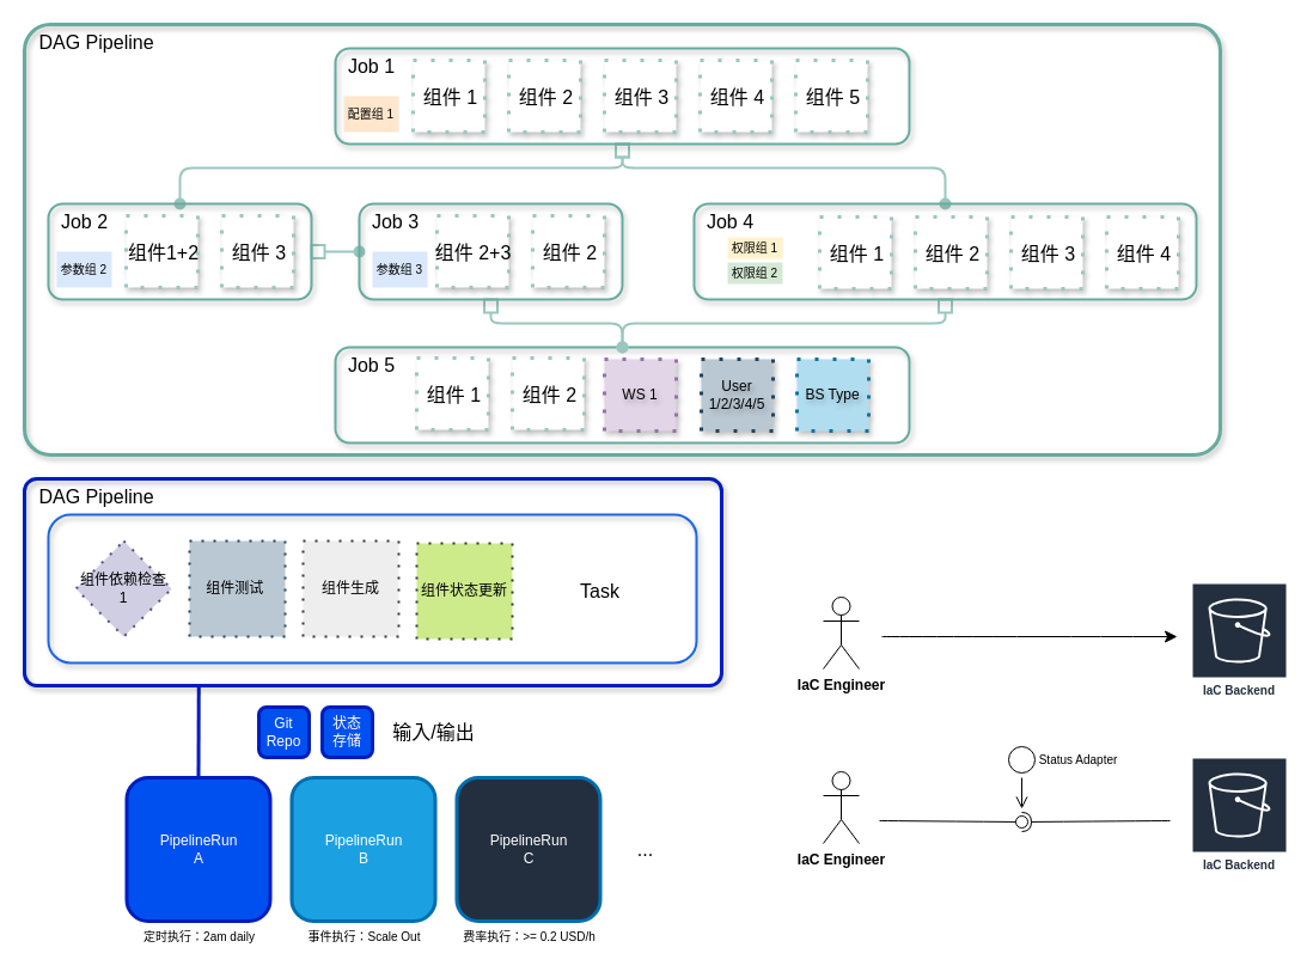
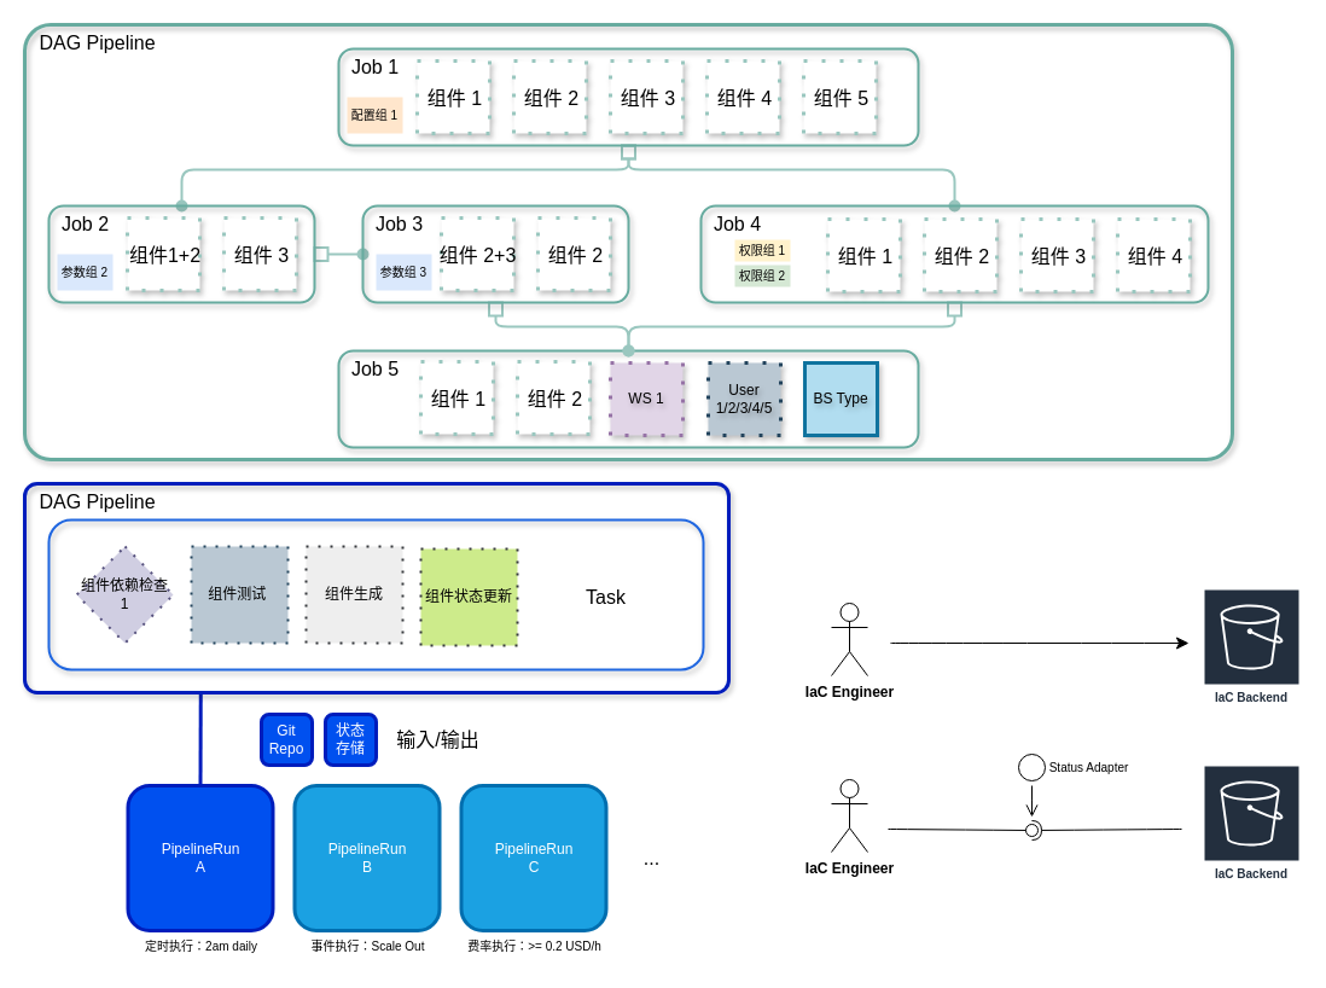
- <mxCell id="53" value="BS Type" style="rounded=0;whiteSpace=wrap;html=1;strokeColor=#10739e;shadow=1;textShadow=1;strokeWidth=3;dashed=1;dashPattern=1 4;fillColor=#b1ddf0;" vertex="1" parent="1"><mxGeometry x="666" y="300" width="60" height="60" as="geometry" /></mxCell>
+ <mxCell id="53" value="BS Type" style="rounded=0;whiteSpace=wrap;html=1;strokeColor=#10739e;shadow=1;textShadow=1;strokeWidth=3;dashed=0;dashPattern=1 4;fillColor=#b1ddf0;" vertex="1" parent="1"><mxGeometry x="666" y="300" width="60" height="60" as="geometry" /></mxCell>
- <mxCell id="83" value="PipelineRun&lt;div&gt;C&lt;/div&gt;" style="rounded=1;whiteSpace=wrap;html=1;fillColor=#232f3e;strokeColor=#006EAF;fontColor=#ffffff;strokeWidth=3;" vertex="1" parent="1"><mxGeometry x="381.5" y="650" width="120" height="120" as="geometry" /></mxCell>
+ <mxCell id="83" value="PipelineRun&lt;div&gt;C&lt;/div&gt;" style="rounded=1;whiteSpace=wrap;html=1;fillColor=#1ba1e2;strokeColor=#006EAF;fontColor=#ffffff;strokeWidth=3;" vertex="1" parent="1"><mxGeometry x="381.5" y="650" width="120" height="120" as="geometry" /></mxCell>
